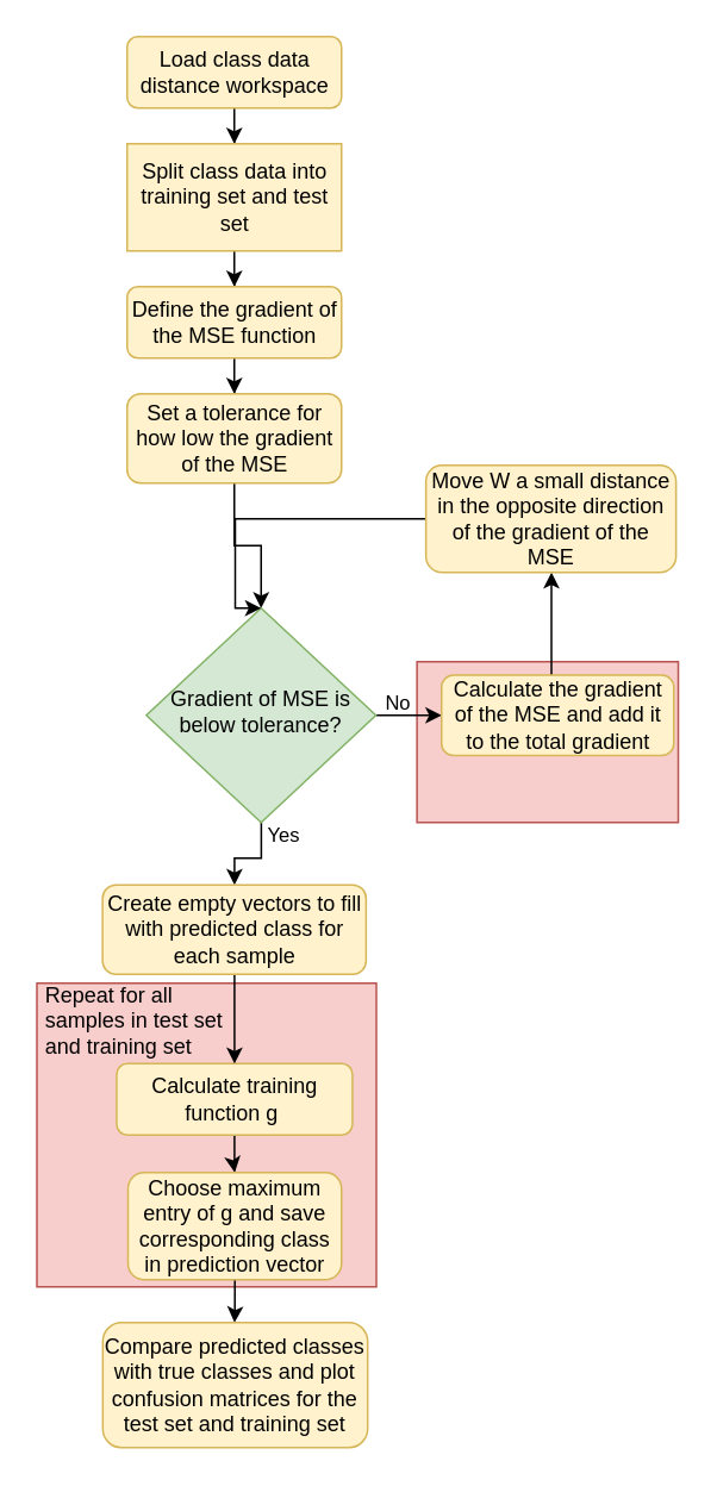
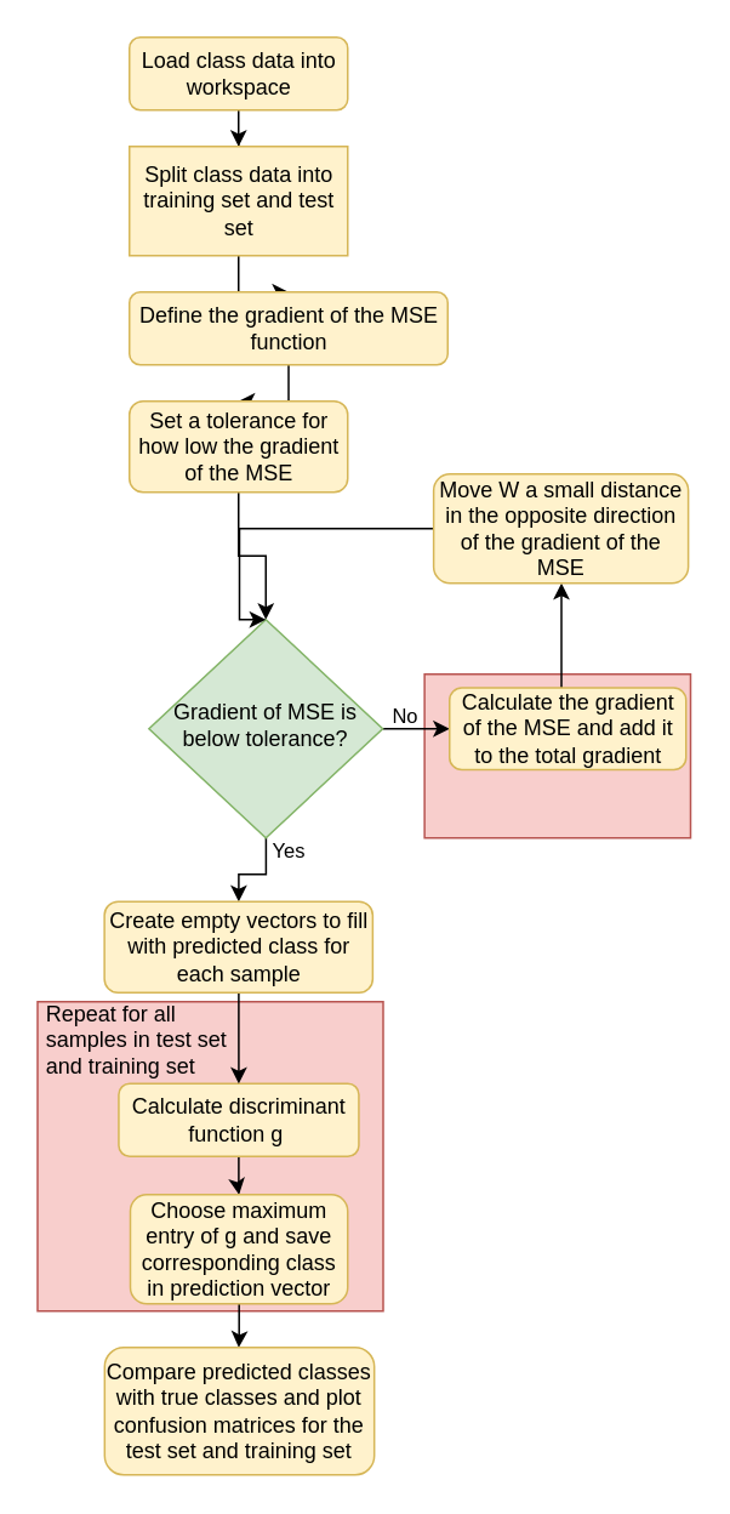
- <mxCell id="5" value="Load class data distance workspace" style="rounded=1;whiteSpace=wrap;html=1;fontSize=12;glass=0;strokeWidth=1;shadow=0;fillColor=#fff2cc;strokeColor=#d6b656;" parent="1" vertex="1"><mxGeometry x="70.5" y="20" width="120" height="40" as="geometry" /></mxCell>
+ <mxCell id="5" value="Load class data into workspace" style="rounded=1;whiteSpace=wrap;html=1;fontSize=12;glass=0;strokeWidth=1;shadow=0;fillColor=#fff2cc;strokeColor=#d6b656;" parent="1" vertex="1"><mxGeometry x="70.5" y="20" width="120" height="40" as="geometry" /></mxCell>
- <mxCell id="11" value="Define the gradient of the MSE function" style="rounded=1;whiteSpace=wrap;html=1;fontSize=12;glass=0;strokeWidth=1;shadow=0;fillColor=#fff2cc;strokeColor=#d6b656;" parent="1" vertex="1"><mxGeometry x="70.5" y="160" width="120" height="40" as="geometry" /></mxCell>
+ <mxCell id="11" value="Define the gradient of the MSE function" style="rounded=1;whiteSpace=wrap;html=1;fontSize=12;glass=0;strokeWidth=1;shadow=0;fillColor=#fff2cc;strokeColor=#d6b656;" parent="1" vertex="1"><mxGeometry x="70.5" y="160" width="175" height="40" as="geometry" /></mxCell>
- <mxCell id="9" value="Calculate training function g&amp;nbsp;" style="rounded=1;whiteSpace=wrap;html=1;fontSize=12;glass=0;strokeWidth=1;shadow=0;fillColor=#fff2cc;strokeColor=#d6b656;" parent="1" vertex="1"><mxGeometry x="64.63" y="595" width="131.99" height="40" as="geometry" /></mxCell>
+ <mxCell id="9" value="Calculate discriminant function g&amp;nbsp;" style="rounded=1;whiteSpace=wrap;html=1;fontSize=12;glass=0;strokeWidth=1;shadow=0;fillColor=#fff2cc;strokeColor=#d6b656;" parent="1" vertex="1"><mxGeometry x="64.63" y="595" width="131.99" height="40" as="geometry" /></mxCell>
